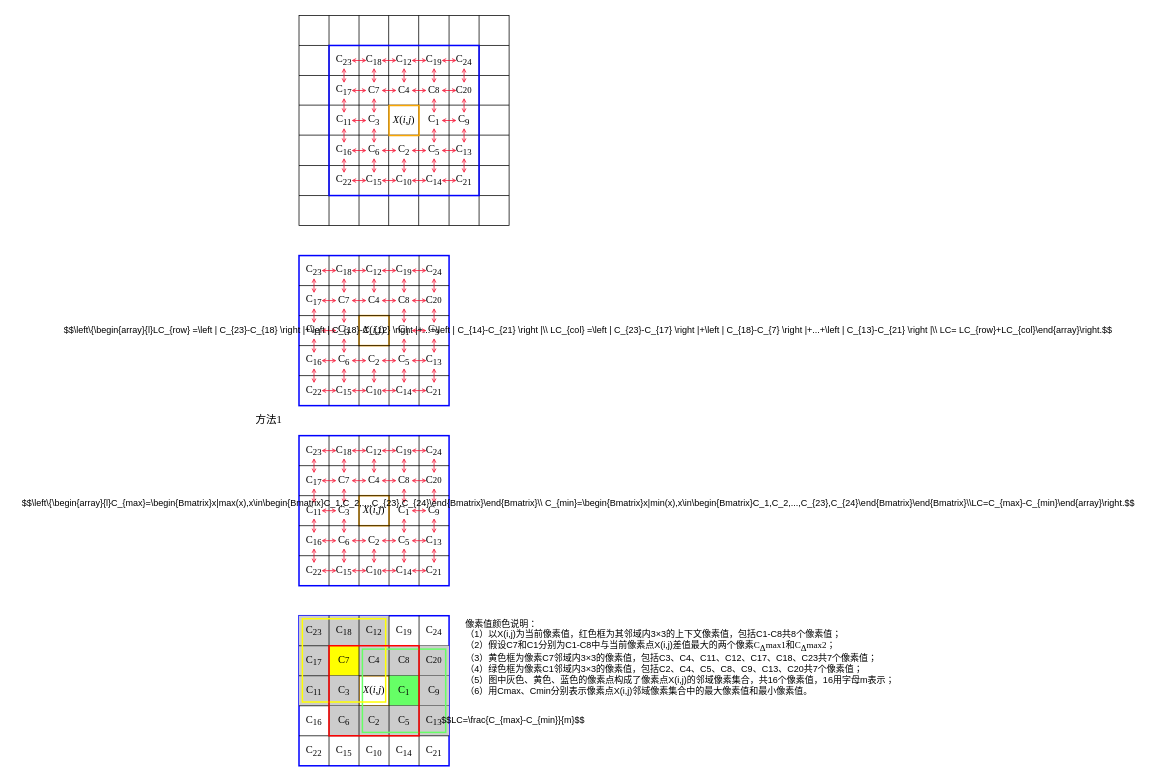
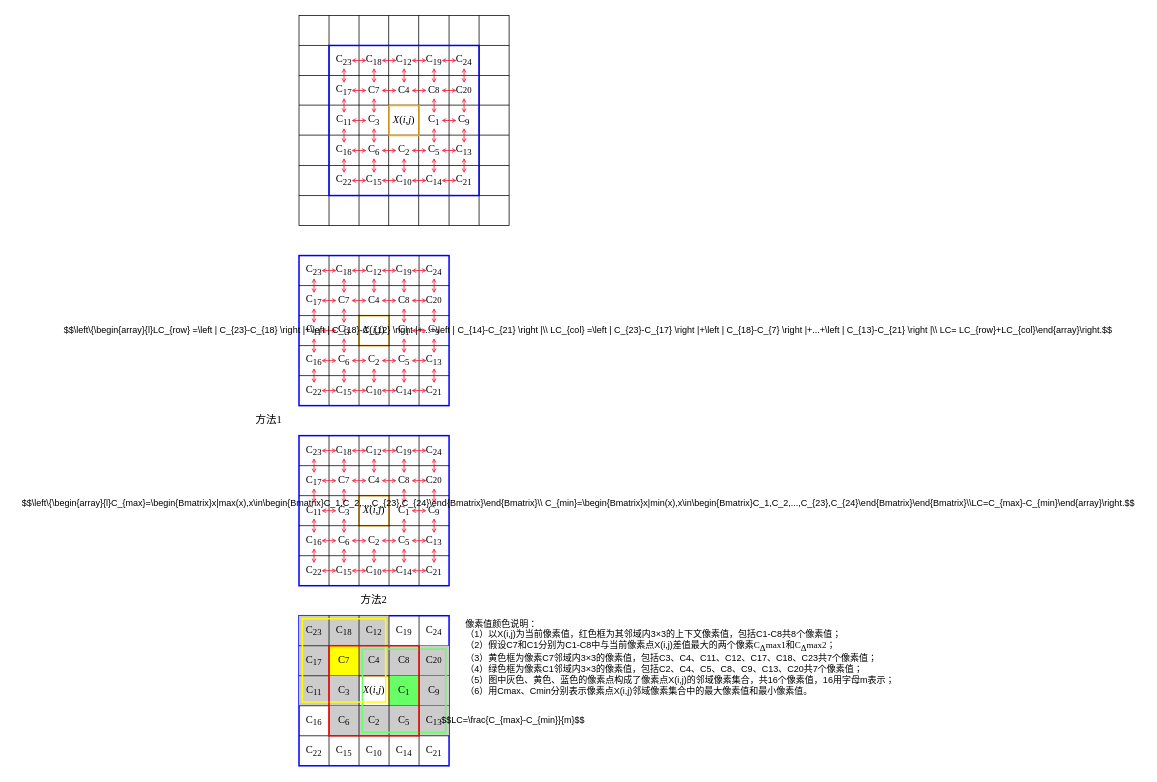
+ <mxCell id="254" value="&lt;span style=&quot;font-size: 14px&quot;&gt;方法2&lt;/span&gt;" style="text;html=1;strokeColor=none;fillColor=none;align=center;verticalAlign=middle;whiteSpace=wrap;rounded=0;fontFamily=Times New Roman;" parent="1" vertex="1"><mxGeometry x="478" y="780" width="40" height="40" as="geometry" /></mxCell>
